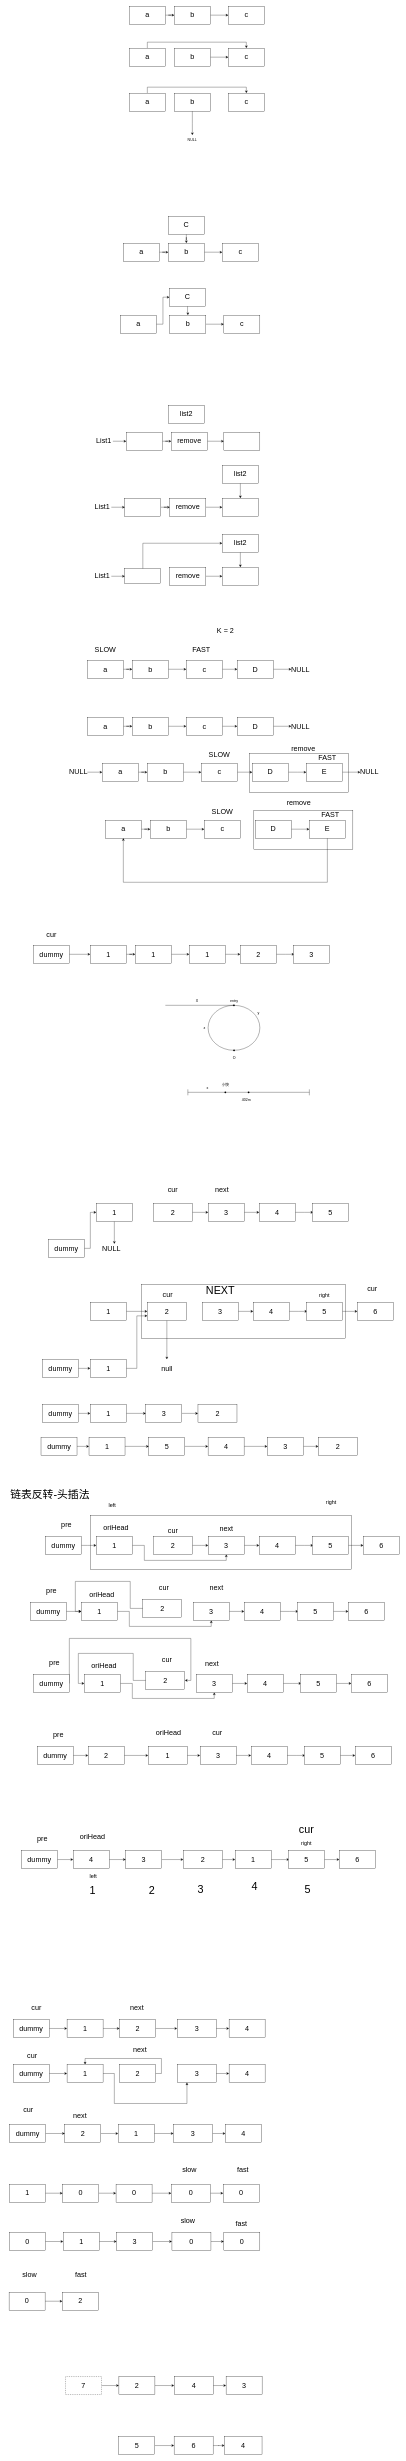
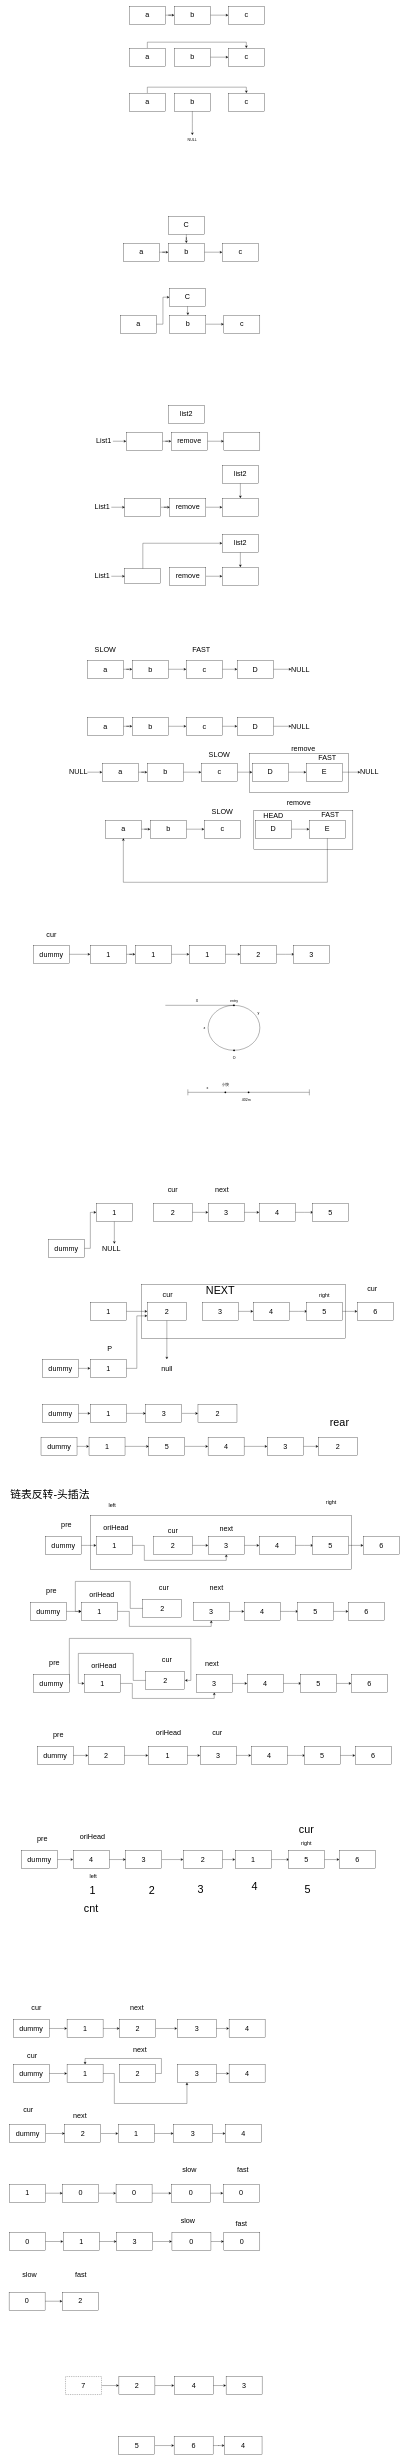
- <mxCell id="80" value="&lt;font style=&quot;font-size: 24px;&quot;&gt;K = 2&lt;/font&gt;" style="text;html=1;align=center;verticalAlign=middle;resizable=0;points=[];autosize=1;strokeColor=none;fillColor=none;" parent="1" vertex="1"><mxGeometry x="710" y="2080" width="80" height="40" as="geometry" /></mxCell>
+ <mxCell id="109" value="&lt;font style=&quot;font-size: 24px;&quot;&gt;HEAD&lt;br&gt;&lt;/font&gt;" style="text;html=1;strokeColor=none;fillColor=none;align=center;verticalAlign=middle;whiteSpace=wrap;rounded=0;" parent="1" vertex="1"><mxGeometry x="880" y="2703" width="60" height="30" as="geometry" /></mxCell>
+ <mxCell id="185" value="&lt;font style=&quot;font-size: 24px;&quot;&gt;P&lt;/font&gt;" style="text;html=1;strokeColor=none;fillColor=none;align=center;verticalAlign=middle;whiteSpace=wrap;rounded=0;" parent="1" vertex="1"><mxGeometry x="335" y="4480" width="60" height="30" as="geometry" /></mxCell>
+ <mxCell id="288" value="&lt;font style=&quot;font-size: 36px;&quot;&gt;rear&lt;/font&gt;" style="text;html=1;align=center;verticalAlign=middle;resizable=0;points=[];autosize=1;strokeColor=none;fillColor=none;" parent="1" vertex="1"><mxGeometry x="1085" y="4710" width="90" height="60" as="geometry" /></mxCell>
+ <mxCell id="279" value="&lt;font style=&quot;font-size: 36px;&quot;&gt;cnt&amp;nbsp;&lt;/font&gt;" style="text;html=1;align=center;verticalAlign=middle;resizable=0;points=[];autosize=1;strokeColor=none;fillColor=none;" parent="1" vertex="1"><mxGeometry x="267" y="6330" width="80" height="60" as="geometry" /></mxCell>
